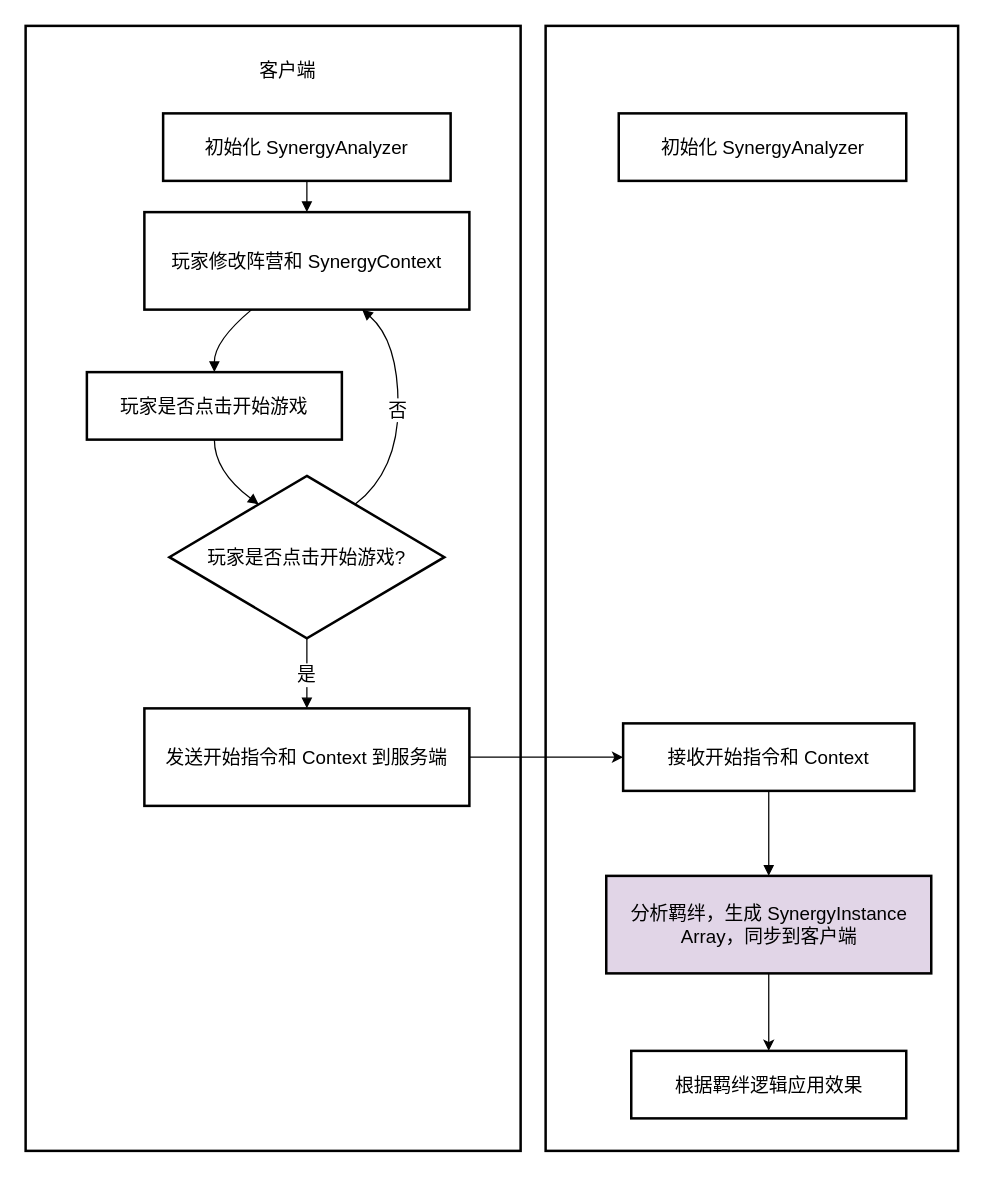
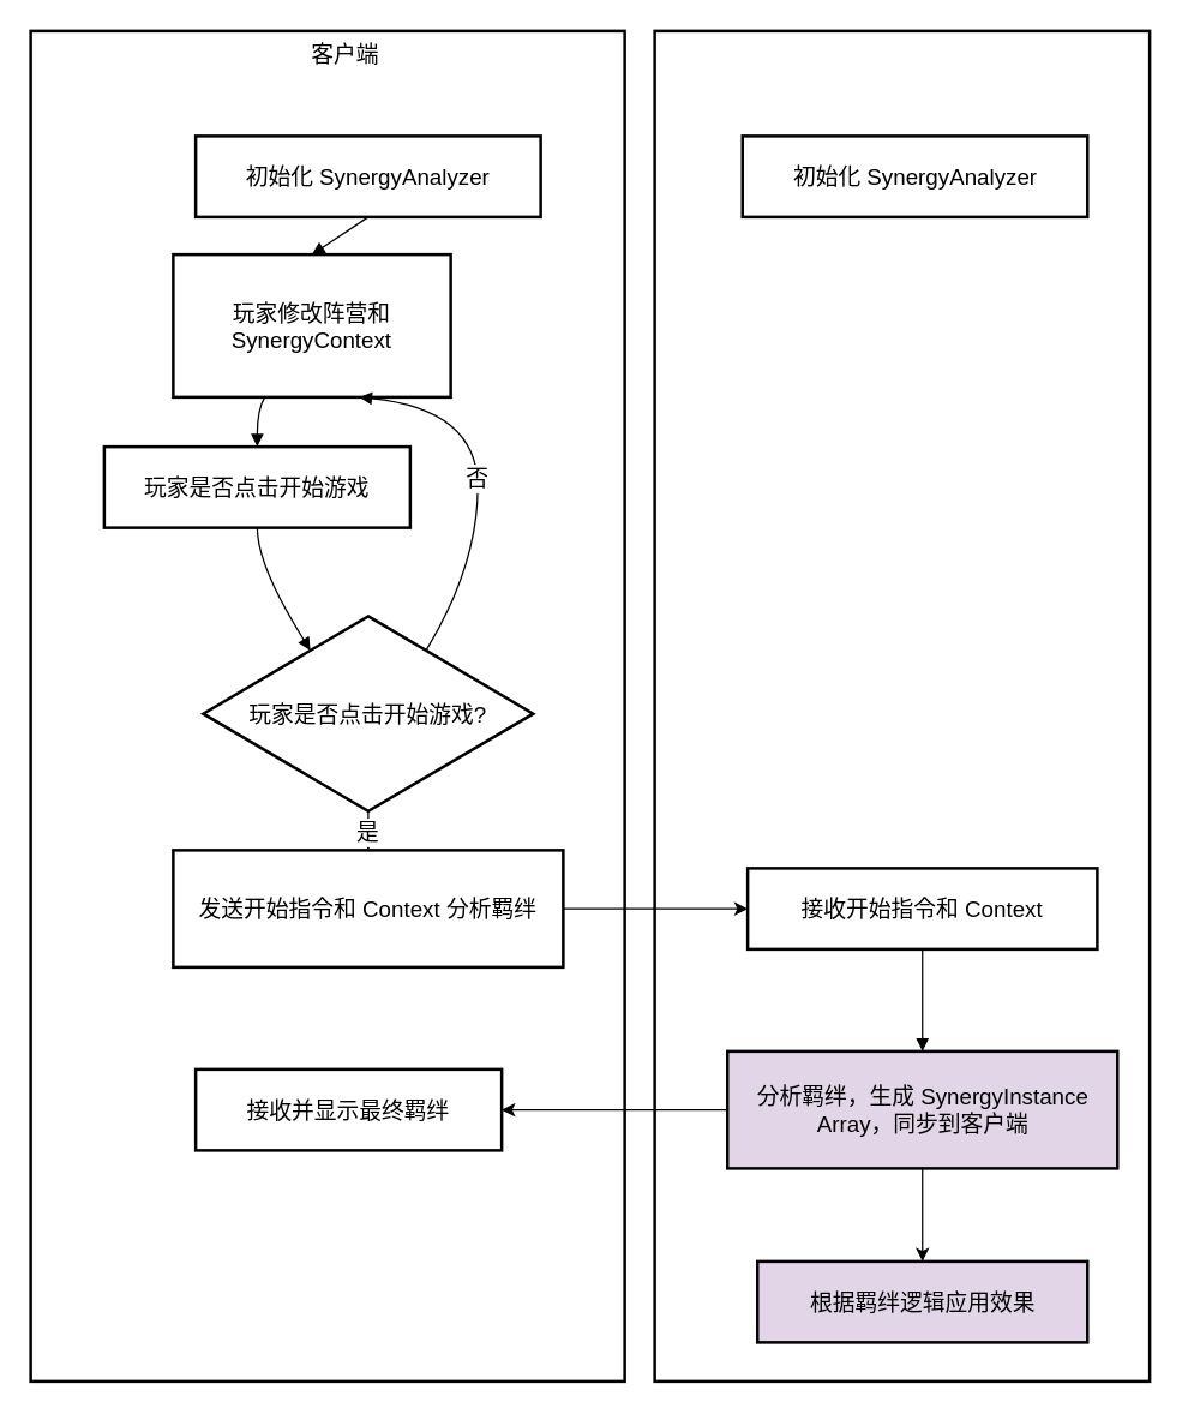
- <mxCell id="23" value="客户端" style="text;html=1;align=center;verticalAlign=middle;whiteSpace=wrap;rounded=0;fontSize=15;" vertex="1" parent="1"><mxGeometry x="200" y="40" width="60" height="30" as="geometry" /></mxCell>
+ <mxCell id="23" value="客户端" style="text;html=1;align=center;verticalAlign=middle;whiteSpace=wrap;rounded=0;fontSize=15;" vertex="1" parent="1"><mxGeometry x="200" width="60" height="30" as="geometry" y="20" /></mxCell>
- <mxCell id="5" value="玩家修改阵营和 SynergyContext" style="whiteSpace=wrap;strokeWidth=2;fontSize=15;" vertex="1" parent="1"><mxGeometry x="115" y="169" width="260" height="78" as="geometry" /></mxCell>
+ <mxCell id="5" value="玩家修改阵营和 SynergyContext" style="whiteSpace=wrap;strokeWidth=2;fontSize=15;" vertex="1" parent="1"><mxGeometry x="115" y="169" width="185" height="95" as="geometry" /></mxCell>
- <mxCell id="7" value="玩家是否点击开始游戏?" style="rhombus;strokeWidth=2;whiteSpace=wrap;fontSize=15;" vertex="1" parent="1"><mxGeometry x="135" y="380" width="220" height="130" as="geometry" /></mxCell>
+ <mxCell id="7" value="玩家是否点击开始游戏?" style="rhombus;strokeWidth=2;whiteSpace=wrap;fontSize=15;" vertex="1" parent="1"><mxGeometry x="135" y="410" width="220" height="130" as="geometry" /></mxCell>
- <mxCell id="9" value="发送开始指令和 Context 到服务端" style="whiteSpace=wrap;strokeWidth=2;fontSize=15;" vertex="1" parent="1"><mxGeometry x="115" y="566" width="260" height="78" as="geometry" /></mxCell>
+ <mxCell id="9" value="发送开始指令和 Context 分析羁绊" style="whiteSpace=wrap;strokeWidth=2;fontSize=15;" vertex="1" parent="1"><mxGeometry x="115" y="566" width="260" height="78" as="geometry" /></mxCell>
+ <mxCell id="10" value="接收并显示最终羁绊" style="whiteSpace=wrap;strokeWidth=2;fontSize=15;" vertex="1" parent="1"><mxGeometry x="130" y="712" width="204" height="54" as="geometry" /></mxCell>
+ <mxCell id="15" style="edgeStyle=orthogonalEdgeStyle;rounded=0;orthogonalLoop=1;jettySize=auto;html=1;entryX=1;entryY=0.5;entryDx=0;entryDy=0;exitX=0;exitY=0.5;exitDx=0;exitDy=0;fontSize=15;" edge="1" parent="1" source="13" target="10"><mxGeometry relative="1" as="geometry" /></mxCell>
- <mxCell id="16" value="根据羁绊逻辑应用效果" style="whiteSpace=wrap;strokeWidth=2;fontSize=15;" vertex="1" parent="1"><mxGeometry x="504.5" y="840" width="220" height="54" as="geometry" /></mxCell>
+ <mxCell id="16" value="根据羁绊逻辑应用效果" style="whiteSpace=wrap;strokeWidth=2;fontSize=15;fillColor=#e1d5e7;" vertex="1" parent="1"><mxGeometry x="504.5" y="840" width="220" height="54" as="geometry" /></mxCell>
